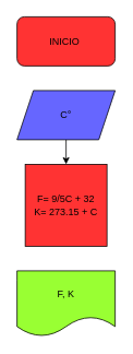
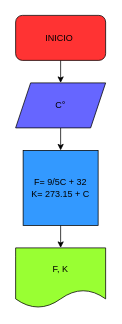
+ <mxCell id="2" value="" style="edgeStyle=none;html=1;" parent="1" source="3" target="5" edge="1"><mxGeometry relative="1" as="geometry" /></mxCell>
- <mxCell id="7" value="F= 9/5C + 32&lt;br&gt;K= 273.15 + C" style="whiteSpace=wrap;html=1;aspect=fixed;fillColor=#ff3333;" vertex="1" parent="1"><mxGeometry x="30" y="200" width="100" height="100" as="geometry" /></mxCell>
+ <mxCell id="7" value="F= 9/5C + 32&lt;br&gt;K= 273.15 + C" style="whiteSpace=wrap;html=1;aspect=fixed;fillColor=#3399FF;" vertex="1" parent="1"><mxGeometry x="30" y="200" width="100" height="100" as="geometry" /></mxCell>
+ <mxCell id="6" value="" style="edgeStyle=none;html=1;" edge="1" parent="1" source="7" target="8"><mxGeometry relative="1" as="geometry" /></mxCell>
